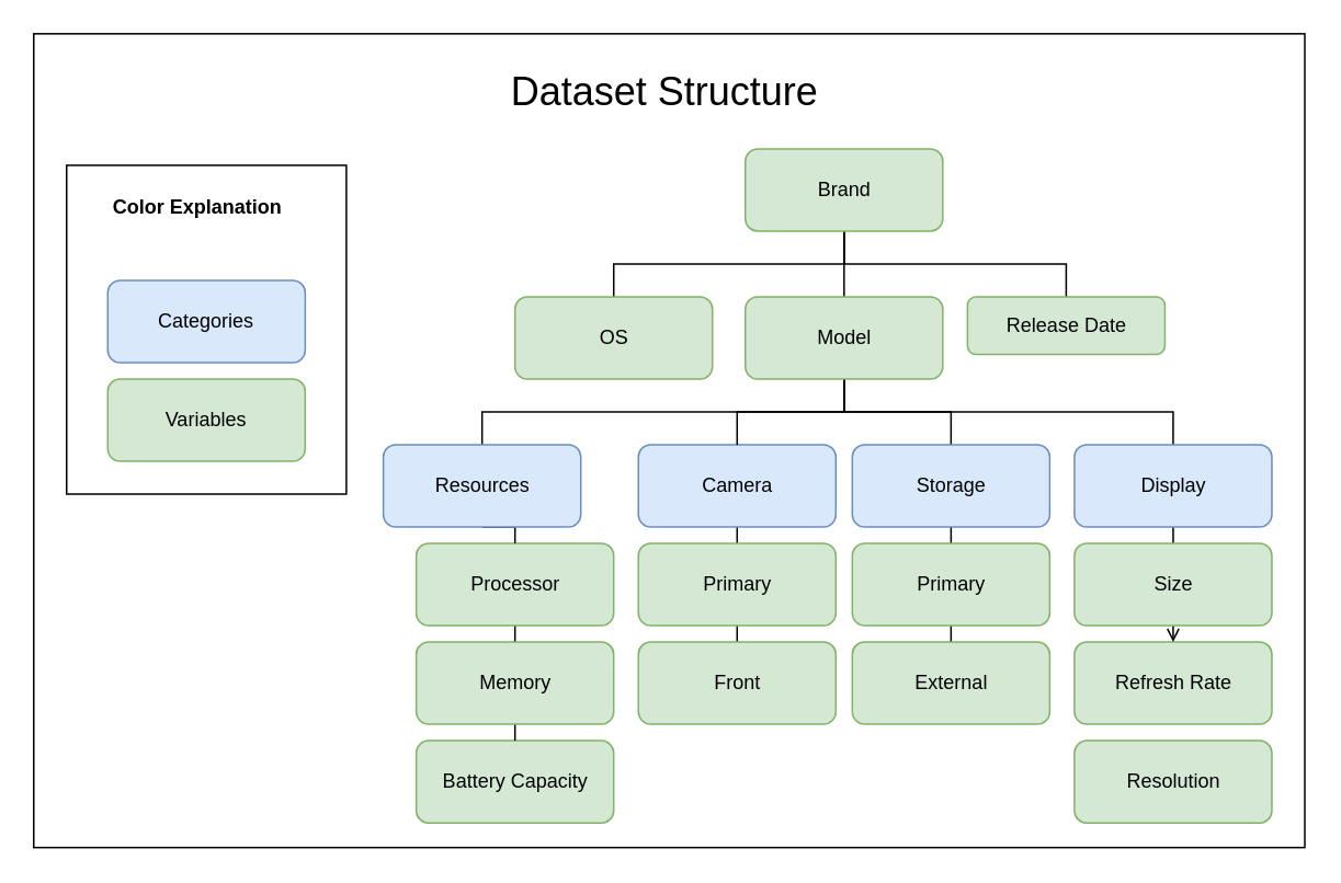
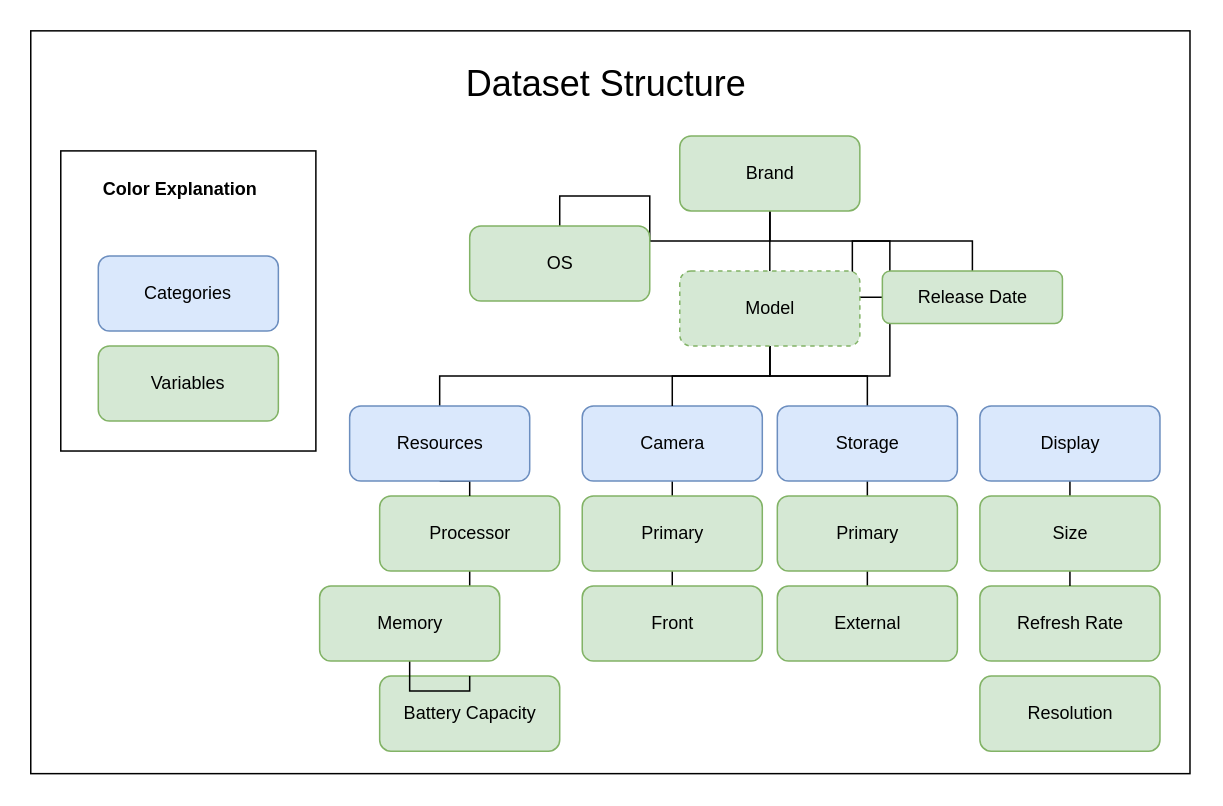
- <mxCell id="31" value="OS" style="rounded=1;whiteSpace=wrap;html=1;fillColor=#d5e8d4;strokeColor=#82b366;" parent="1" vertex="1"><mxGeometry x="312.5" y="180" width="120" height="50" as="geometry" /></mxCell>
+ <mxCell id="31" value="OS" style="rounded=1;whiteSpace=wrap;html=1;fillColor=#d5e8d4;strokeColor=#82b366;" parent="1" vertex="1"><mxGeometry x="312.5" y="150" width="120" height="50" as="geometry" /></mxCell>
- <mxCell id="15" value="Model" style="rounded=1;whiteSpace=wrap;html=1;fillColor=#d5e8d4;strokeColor=#82b366;" parent="1" vertex="1"><mxGeometry x="452.5" y="180" width="120" height="50" as="geometry" /></mxCell>
+ <mxCell id="15" value="Model" style="rounded=1;whiteSpace=wrap;html=1;fillColor=#d5e8d4;strokeColor=#82b366;dashed=1;" parent="1" vertex="1"><mxGeometry x="452.5" y="180" width="120" height="50" as="geometry" /></mxCell>
- <mxCell id="13" style="edgeStyle=orthogonalEdgeStyle;rounded=0;orthogonalLoop=1;jettySize=auto;html=1;exitX=0.5;exitY=1;exitDx=0;exitDy=0;endArrow=none;endFill=0;" parent="1" source="15" target="22" edge="1"><mxGeometry relative="1" as="geometry" /></mxCell>
+ <mxCell id="13" style="edgeStyle=orthogonalEdgeStyle;rounded=0;orthogonalLoop=1;jettySize=auto;html=1;exitX=0.5;exitY=1;exitDx=0;exitDy=0;endArrow=none;endFill=0;" parent="1" source="15" target="30" edge="1"><mxGeometry relative="1" as="geometry" /></mxCell>
- <mxCell id="24" style="edgeStyle=orthogonalEdgeStyle;rounded=0;orthogonalLoop=1;jettySize=auto;html=1;exitX=0.5;exitY=1;exitDx=0;exitDy=0;entryX=0.5;entryY=0;entryDx=0;entryDy=0;endArrow=open;endFill=0;" parent="1" source="25" target="23" edge="1"><mxGeometry relative="1" as="geometry" /></mxCell>
+ <mxCell id="24" style="edgeStyle=orthogonalEdgeStyle;rounded=0;orthogonalLoop=1;jettySize=auto;html=1;exitX=0.5;exitY=1;exitDx=0;exitDy=0;entryX=0.5;entryY=0;entryDx=0;entryDy=0;endArrow=none;endFill=0;" parent="1" source="25" target="23" edge="1"><mxGeometry relative="1" as="geometry" /></mxCell>
- <mxCell id="35" value="Memory" style="rounded=1;whiteSpace=wrap;html=1;fillColor=#d5e8d4;strokeColor=#82b366;" parent="1" vertex="1"><mxGeometry x="252.5" y="390" width="120" height="50" as="geometry" /></mxCell>
+ <mxCell id="35" value="Memory" style="rounded=1;whiteSpace=wrap;html=1;fillColor=#d5e8d4;strokeColor=#82b366;" parent="1" vertex="1"><mxGeometry x="212.5" y="390" width="120" height="50" as="geometry" /></mxCell>
